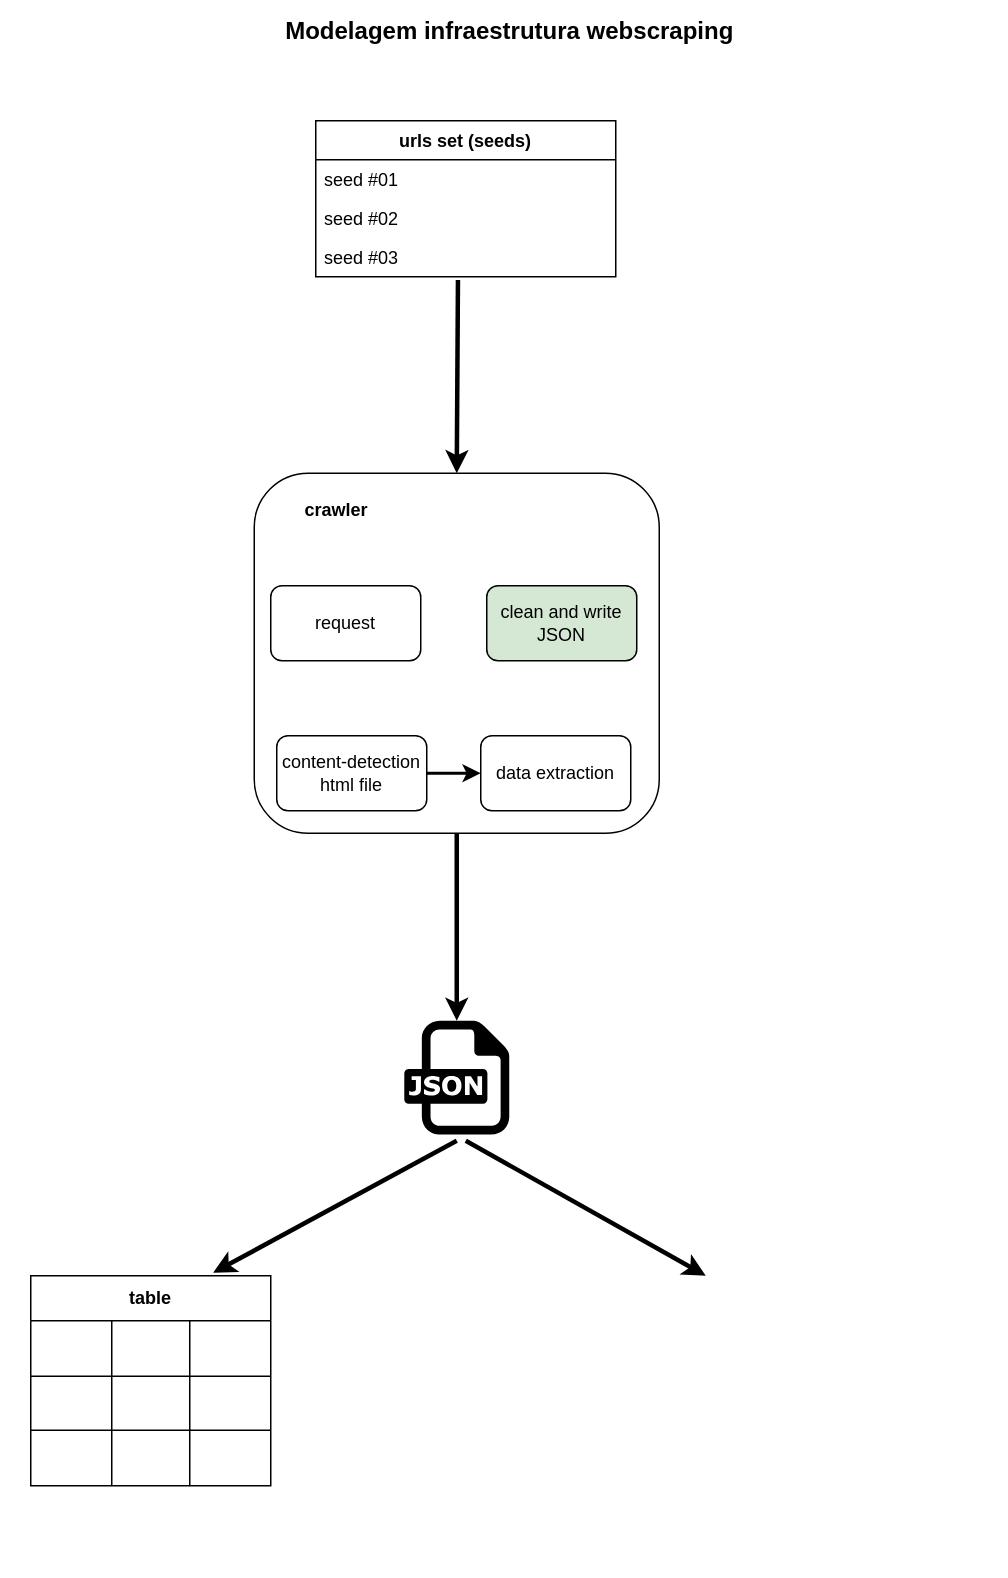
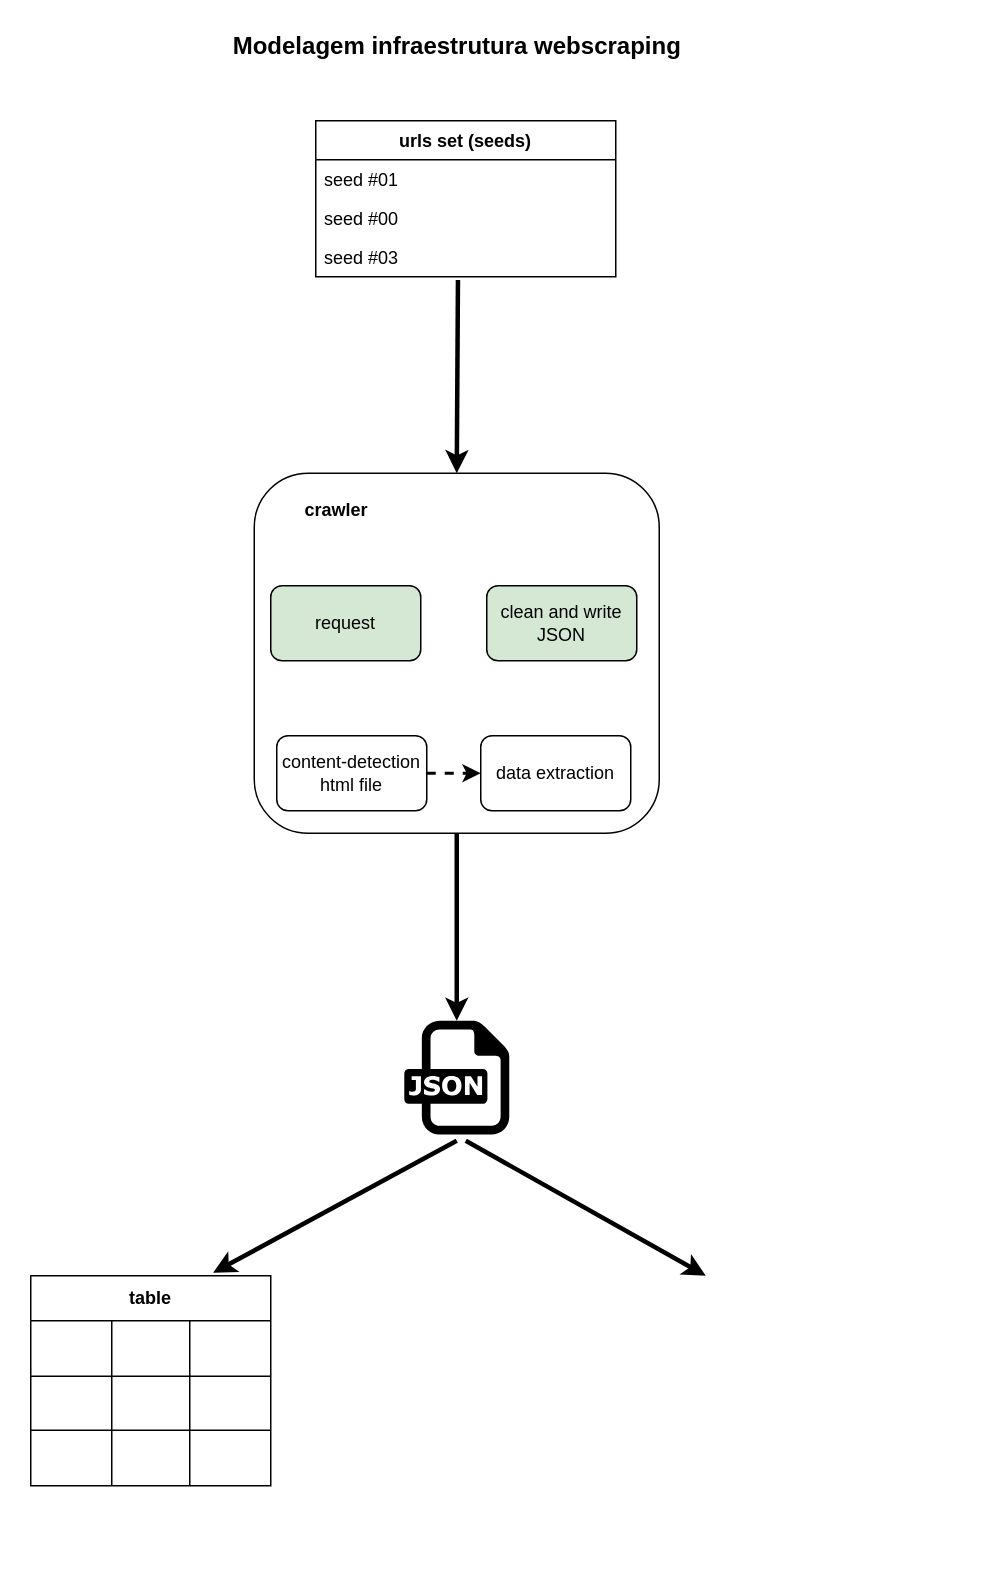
- <mxCell id="33" value="&lt;font style=&quot;font-size: 16px&quot;&gt;Modelagem infraestrutura webscraping&lt;/font&gt;" style="text;html=1;align=center;verticalAlign=middle;resizable=0;points=[];autosize=1;fontStyle=1" vertex="1" parent="1"><mxGeometry x="184" y="10" width="310" height="20" as="geometry" /></mxCell>
+ <mxCell id="33" value="&lt;font style=&quot;font-size: 16px&quot;&gt;Modelagem infraestrutura webscraping&lt;/font&gt;" style="text;html=1;align=center;verticalAlign=middle;resizable=0;points=[];autosize=1;fontStyle=1" vertex="1" parent="1"><mxGeometry x="149" y="20" width="310" height="20" as="geometry" /></mxCell>
- <mxCell id="12" value="seed #02" style="text;strokeColor=none;fillColor=none;align=left;verticalAlign=top;spacingLeft=4;spacingRight=4;overflow=hidden;rotatable=0;points=[[0,0.5],[1,0.5]];portConstraint=eastwest;" vertex="1" parent="10"><mxGeometry y="52" width="200" height="26" as="geometry" /></mxCell>
+ <mxCell id="12" value="seed #00" style="text;strokeColor=none;fillColor=none;align=left;verticalAlign=top;spacingLeft=4;spacingRight=4;overflow=hidden;rotatable=0;points=[[0,0.5],[1,0.5]];portConstraint=eastwest;" vertex="1" parent="10"><mxGeometry y="52" width="200" height="26" as="geometry" /></mxCell>
- <mxCell id="3" value="request" style="rounded=1;whiteSpace=wrap;html=1;" vertex="1" parent="1"><mxGeometry x="180" y="390" width="100" height="50" as="geometry" /></mxCell>
+ <mxCell id="3" value="request" style="rounded=1;whiteSpace=wrap;html=1;fillColor=#d5e8d4;" vertex="1" parent="1"><mxGeometry x="180" y="390" width="100" height="50" as="geometry" /></mxCell>
- <mxCell id="7" value="" style="endArrow=classic;html=1;exitX=1;exitY=0.5;exitDx=0;exitDy=0;entryX=0;entryY=0.5;entryDx=0;entryDy=0;strokeWidth=2;" edge="1" parent="1" source="6" target="5"><mxGeometry width="50" height="50" relative="1" as="geometry"><mxPoint x="521" y="510" as="sourcePoint" /><mxPoint x="571" y="460" as="targetPoint" /></mxGeometry></mxCell>
+ <mxCell id="7" value="" style="endArrow=classic;html=1;exitX=1;exitY=0.5;exitDx=0;exitDy=0;entryX=0;entryY=0.5;entryDx=0;entryDy=0;strokeWidth=2;dashed=1;" edge="1" parent="1" source="6" target="5"><mxGeometry width="50" height="50" relative="1" as="geometry"><mxPoint x="521" y="510" as="sourcePoint" /><mxPoint x="571" y="460" as="targetPoint" /></mxGeometry></mxCell>
